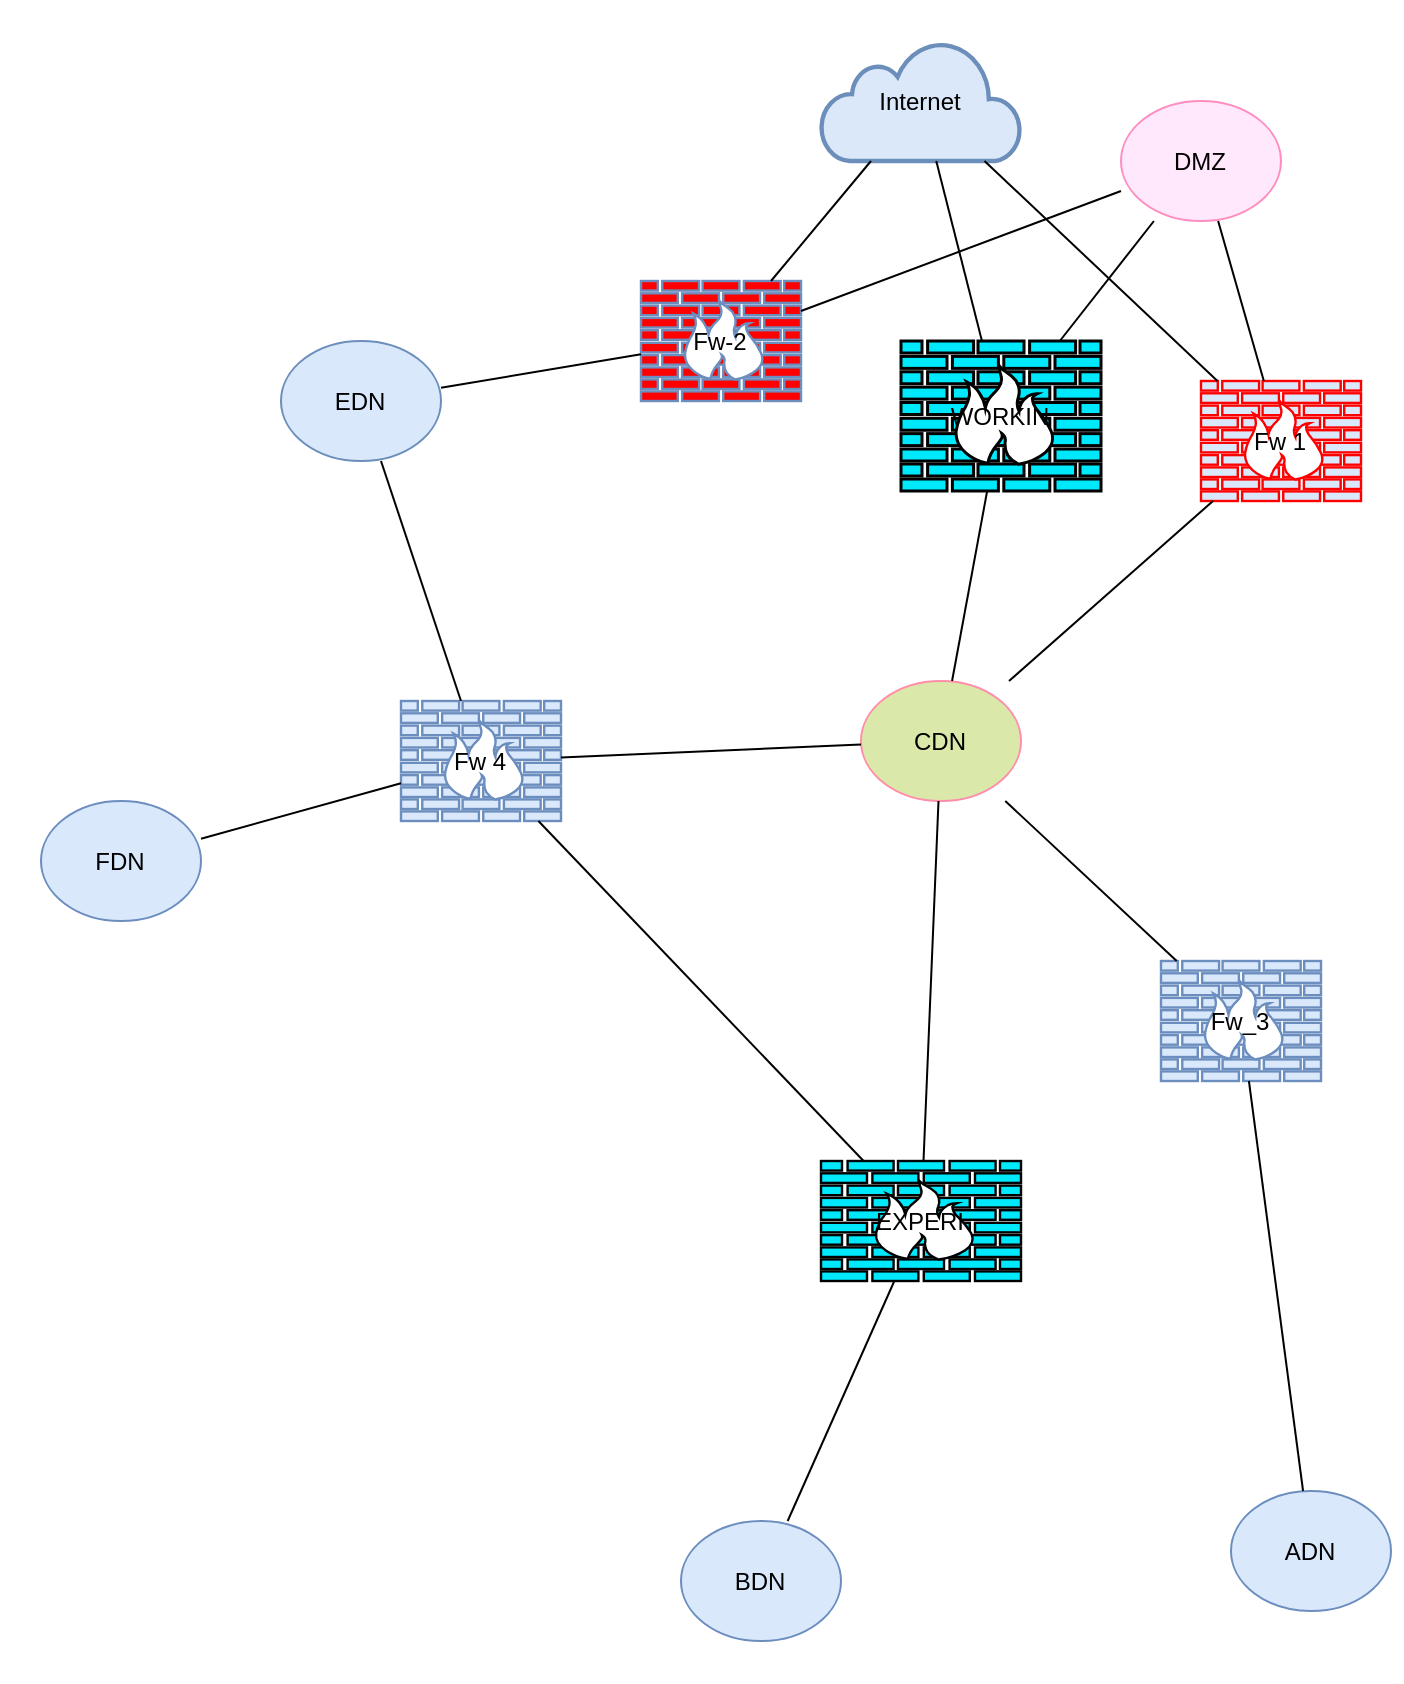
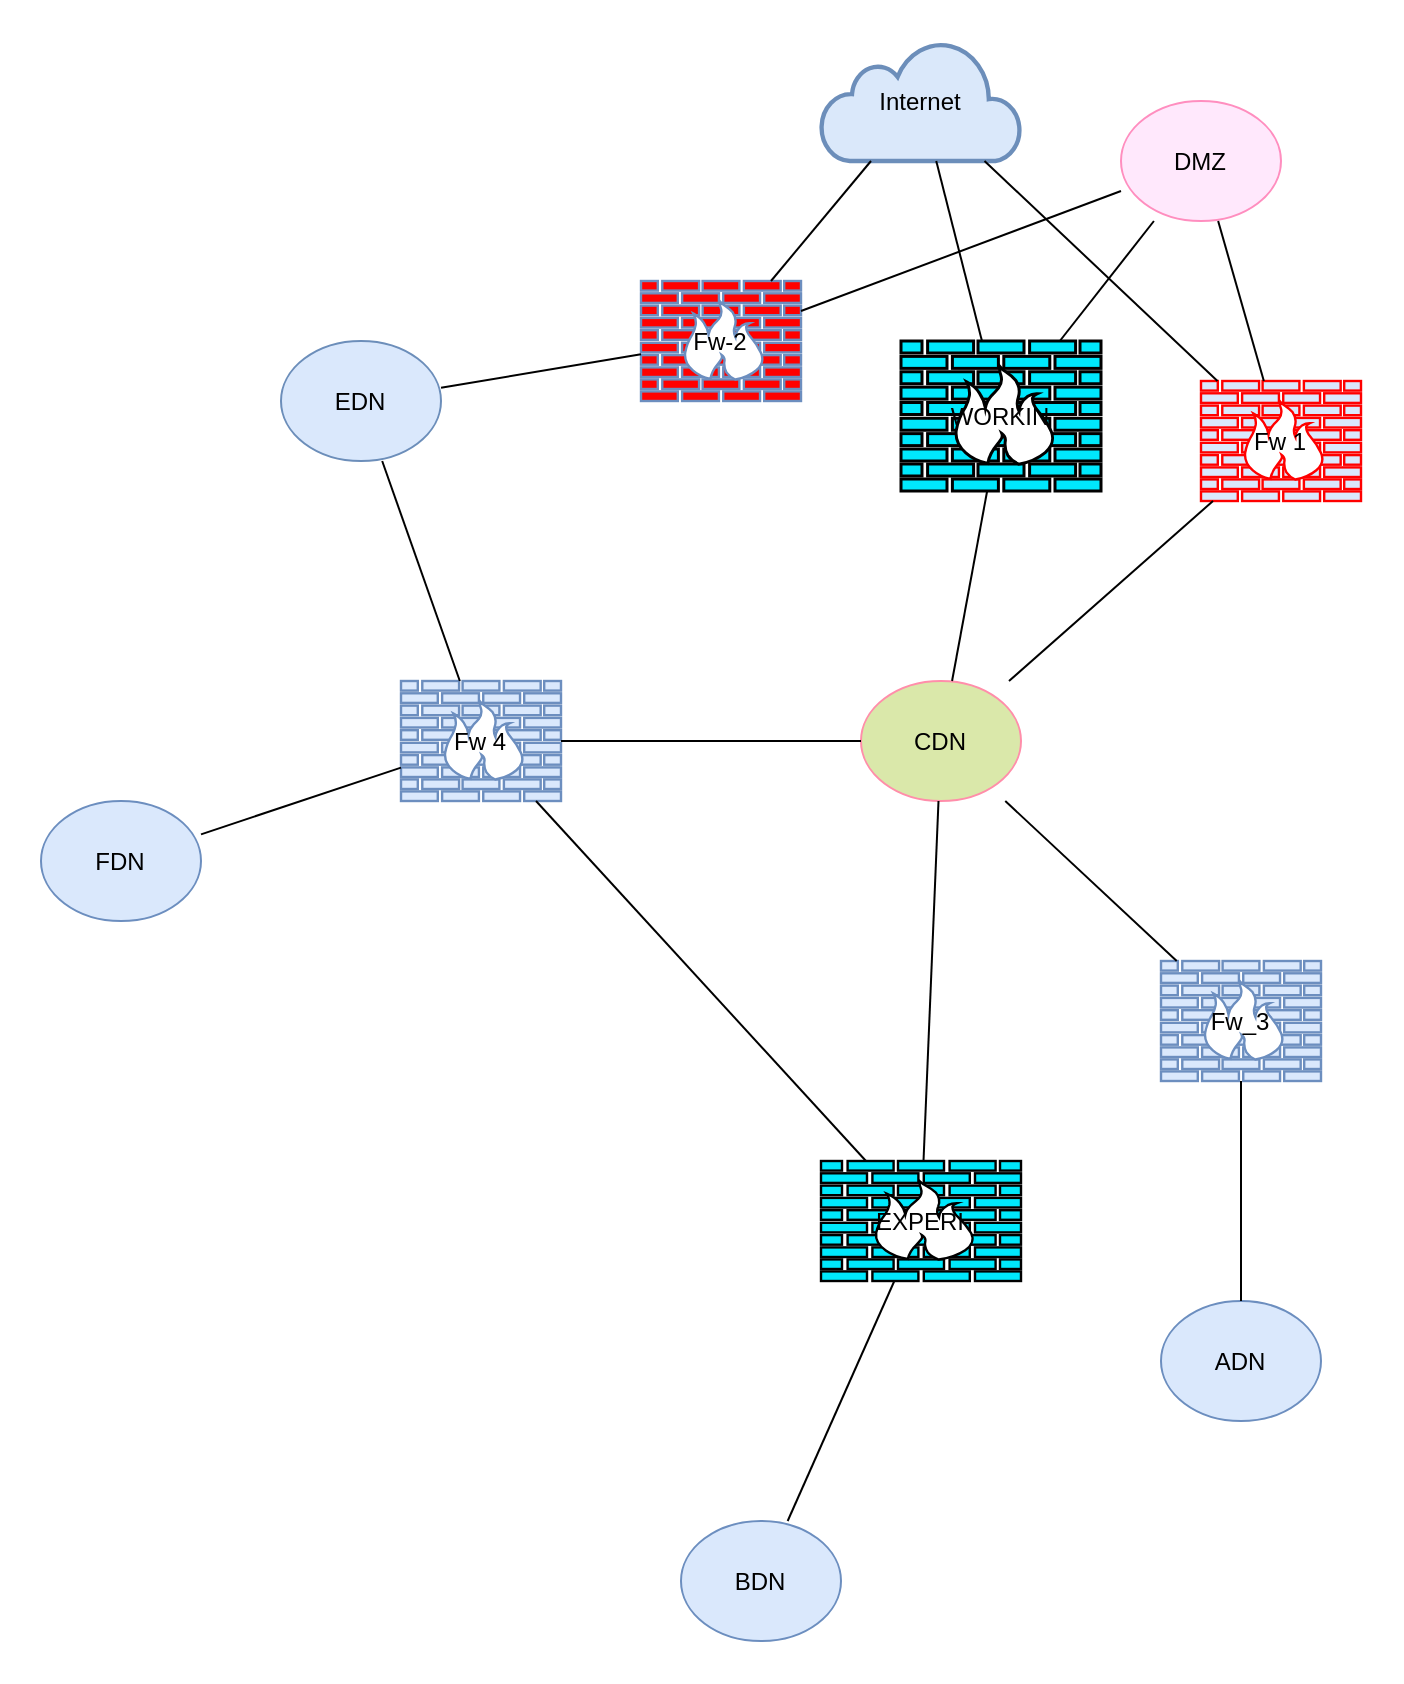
- <mxCell id="5" value="Fw 4" style="shape=mxgraph.networks.firewall;rounded=1;fillColor=#dae8fc;strokeColor=#6c8ebf;" vertex="1" parent="1"><mxGeometry x="200" y="350" width="80" height="60" as="geometry" /></mxCell>
+ <mxCell id="5" value="Fw 4" style="shape=mxgraph.networks.firewall;rounded=1;fillColor=#dae8fc;strokeColor=#6c8ebf;" vertex="1" parent="1"><mxGeometry x="200" y="340" width="80" height="60" as="geometry" /></mxCell>
- <mxCell id="7" value="ADN" style="shape=ellipse;rounded=1;fillColor=#dae8fc;strokeColor=#6c8ebf;" vertex="1" parent="1"><mxGeometry x="615" y="745" width="80" height="60" as="geometry" /></mxCell>
+ <mxCell id="7" value="ADN" style="shape=ellipse;rounded=1;fillColor=#dae8fc;strokeColor=#6c8ebf;" vertex="1" parent="1"><mxGeometry x="580" y="650" width="80" height="60" as="geometry" /></mxCell>
